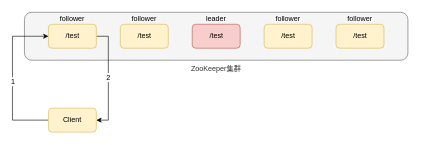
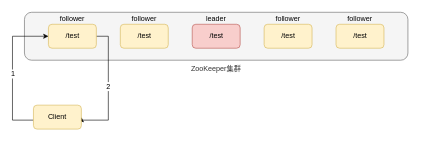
- <mxCell id="17" value="Client" style="rounded=1;whiteSpace=wrap;html=1;fillColor=#fff2cc;strokeColor=#d6b656;labelPosition=center;verticalLabelPosition=middle;align=center;verticalAlign=middle;" parent="1" vertex="1"><mxGeometry x="80" y="180" width="80" height="40" as="geometry" /></mxCell>
+ <mxCell id="17" value="Client" style="rounded=1;whiteSpace=wrap;html=1;fillColor=#fff2cc;strokeColor=#d6b656;labelPosition=center;verticalLabelPosition=middle;align=center;verticalAlign=middle;" parent="1" vertex="1"><mxGeometry x="55" y="175" width="80" height="40" as="geometry" /></mxCell>
